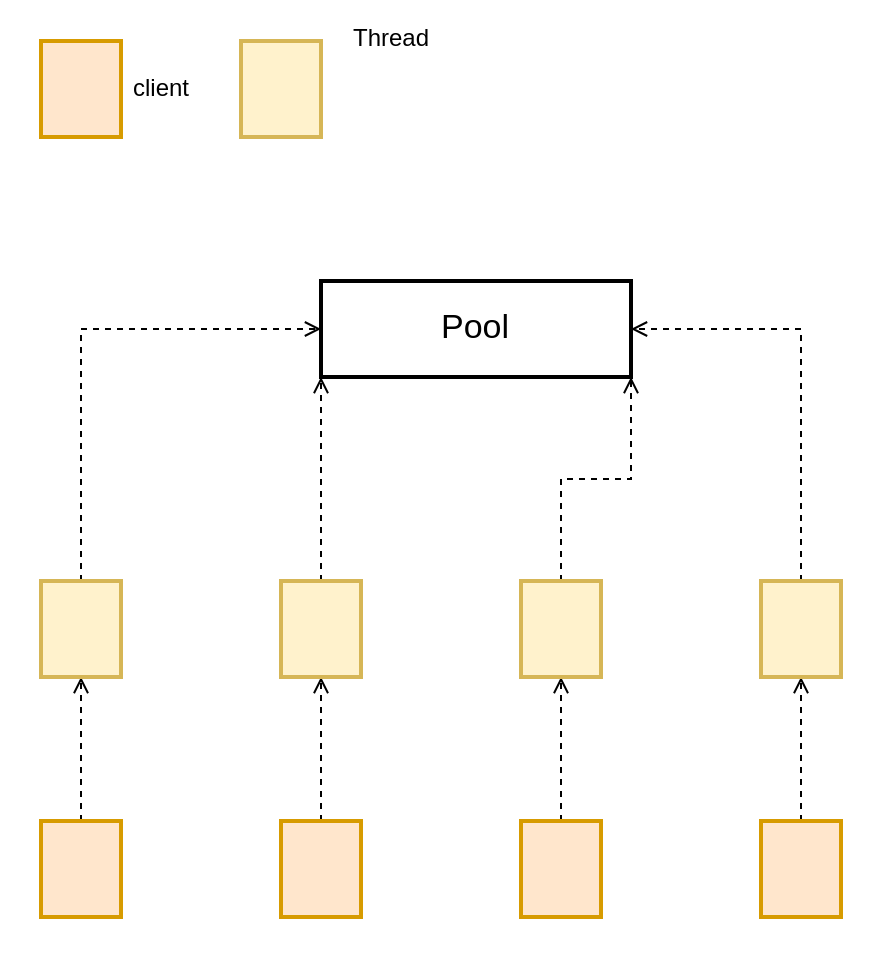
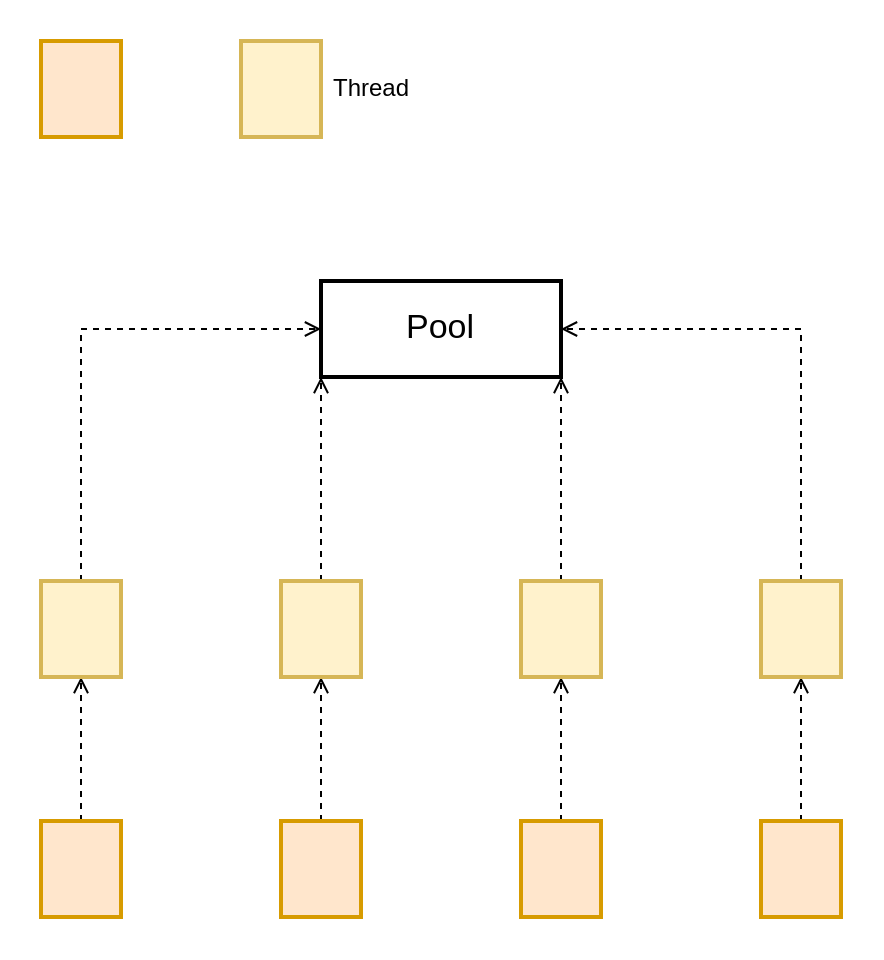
- <mxCell id="22" value="Thread" style="text;html=1;align=center;verticalAlign=middle;resizable=0;points=[];autosize=1;strokeColor=none;fontSize=12;" vertex="1" parent="1"><mxGeometry x="170" y="9" width="50" height="20" as="geometry" /></mxCell>
+ <mxCell id="22" value="Thread" style="text;html=1;align=center;verticalAlign=middle;resizable=0;points=[];autosize=1;strokeColor=none;fontSize=12;" vertex="1" parent="1"><mxGeometry x="160" y="34" width="50" height="20" as="geometry" /></mxCell>
- <mxCell id="20" value="client" style="text;html=1;align=center;verticalAlign=middle;resizable=0;points=[];autosize=1;strokeColor=none;fontSize=12;" vertex="1" parent="1"><mxGeometry x="60" y="34" width="40" height="20" as="geometry" /></mxCell>
- <mxCell id="18" value="Pool" style="rounded=0;whiteSpace=wrap;html=1;strokeWidth=2;fontSize=17;" vertex="1" parent="1"><mxGeometry x="160" y="140" width="155" height="48" as="geometry" /></mxCell>
+ <mxCell id="18" value="Pool" style="rounded=0;whiteSpace=wrap;html=1;strokeWidth=2;fontSize=17;" vertex="1" parent="1"><mxGeometry x="160" y="140" width="120" height="48" as="geometry" /></mxCell>
